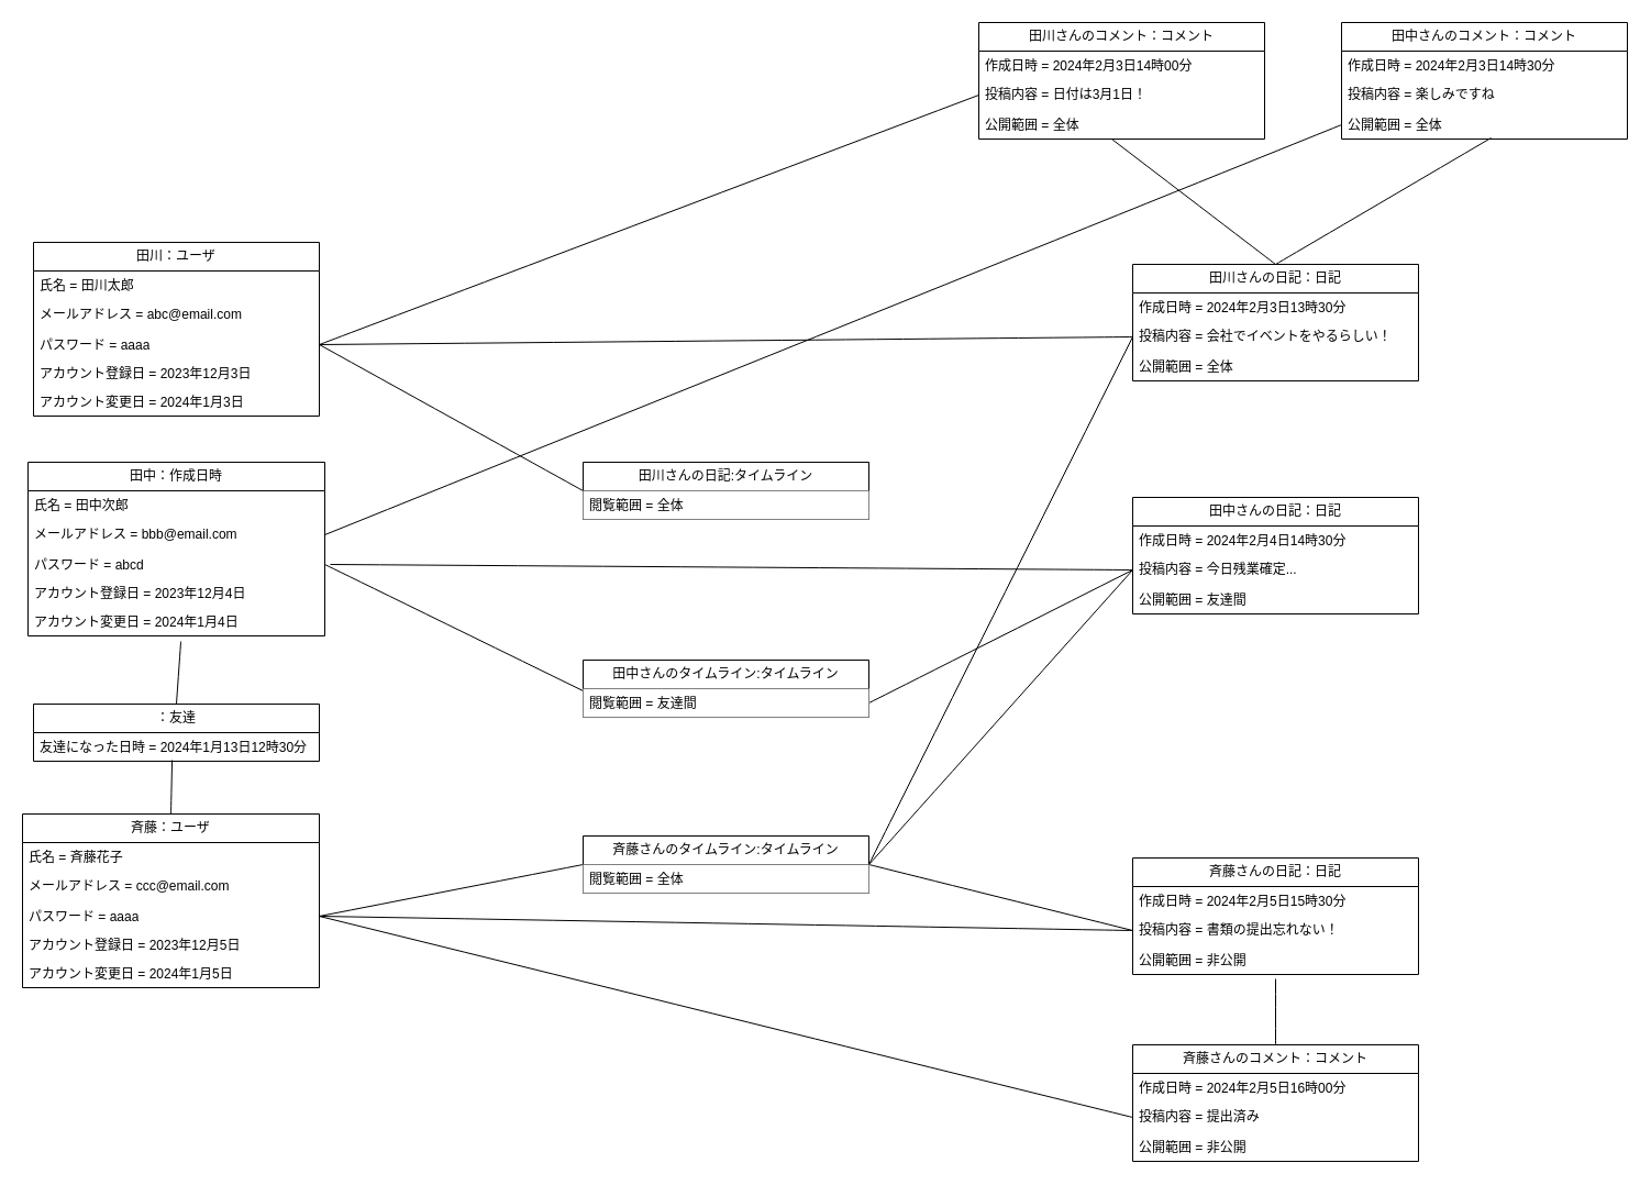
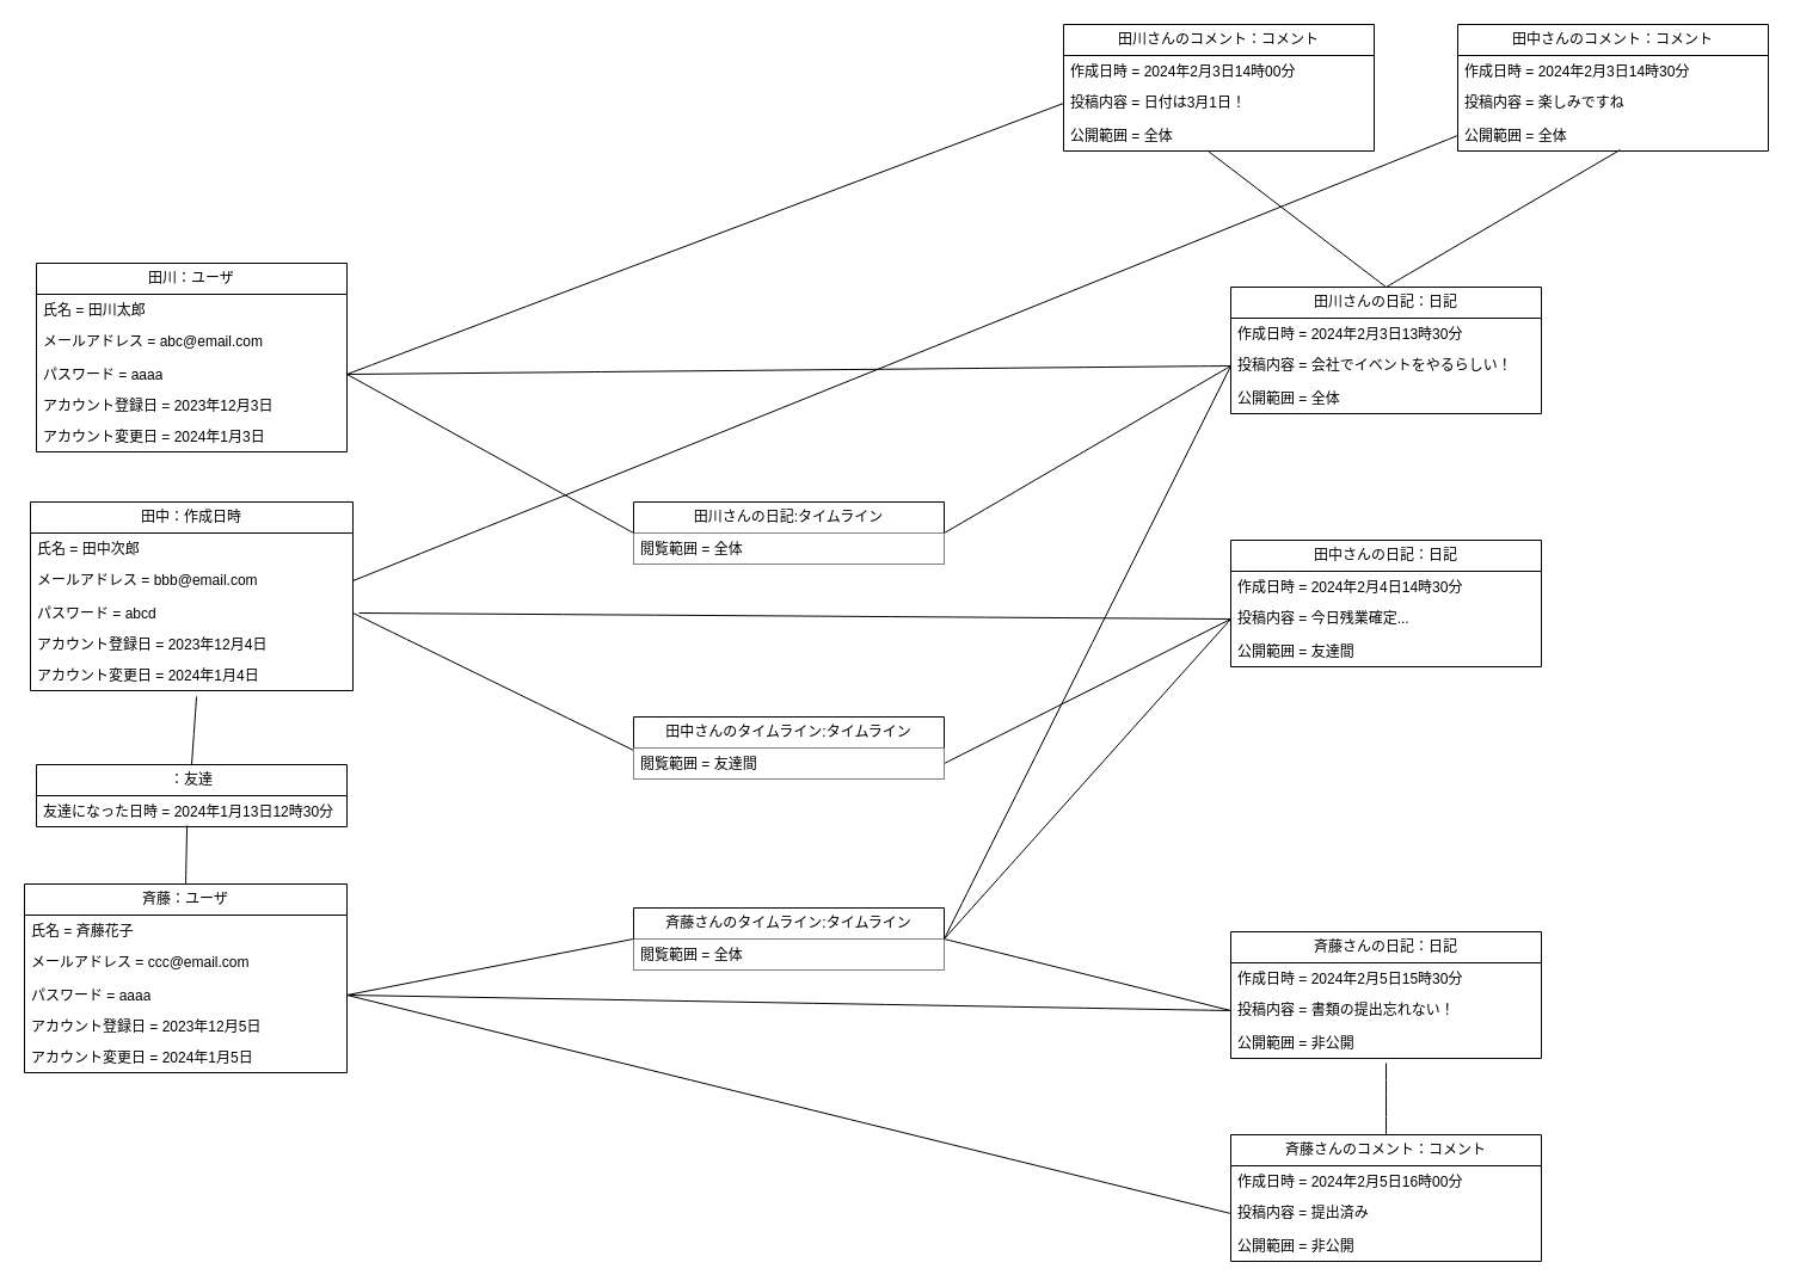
+ <mxCell id="43" style="edgeStyle=none;curved=1;rounded=0;orthogonalLoop=1;jettySize=auto;html=1;exitX=1;exitY=0.5;exitDx=0;exitDy=0;entryX=0;entryY=0.5;entryDx=0;entryDy=0;fontSize=12;startSize=8;endSize=8;endArrow=none;endFill=0;" edge="1" parent="1" source="45" target="22"><mxGeometry relative="1" as="geometry" /></mxCell>
